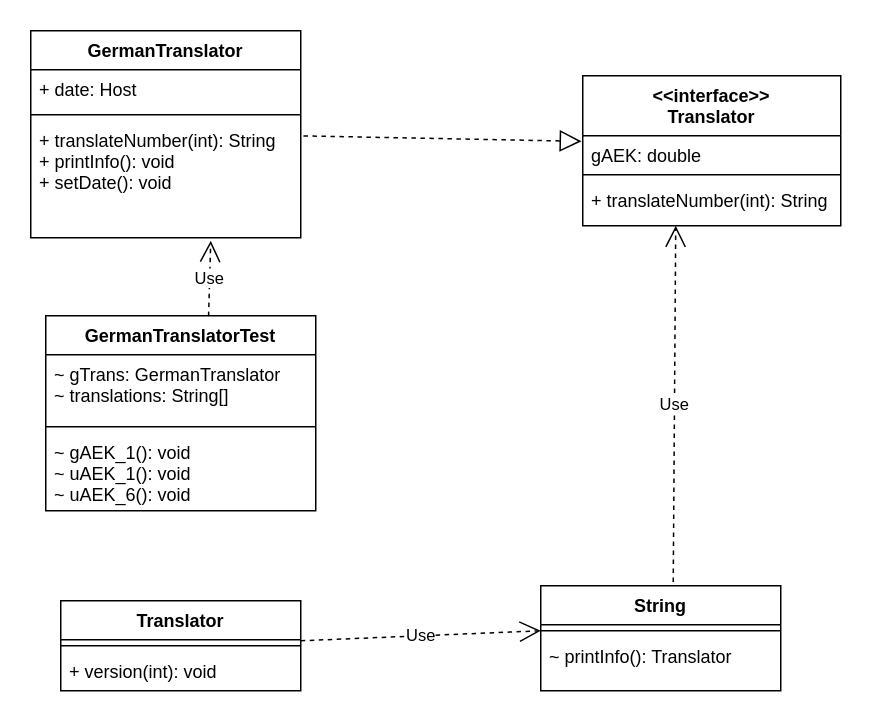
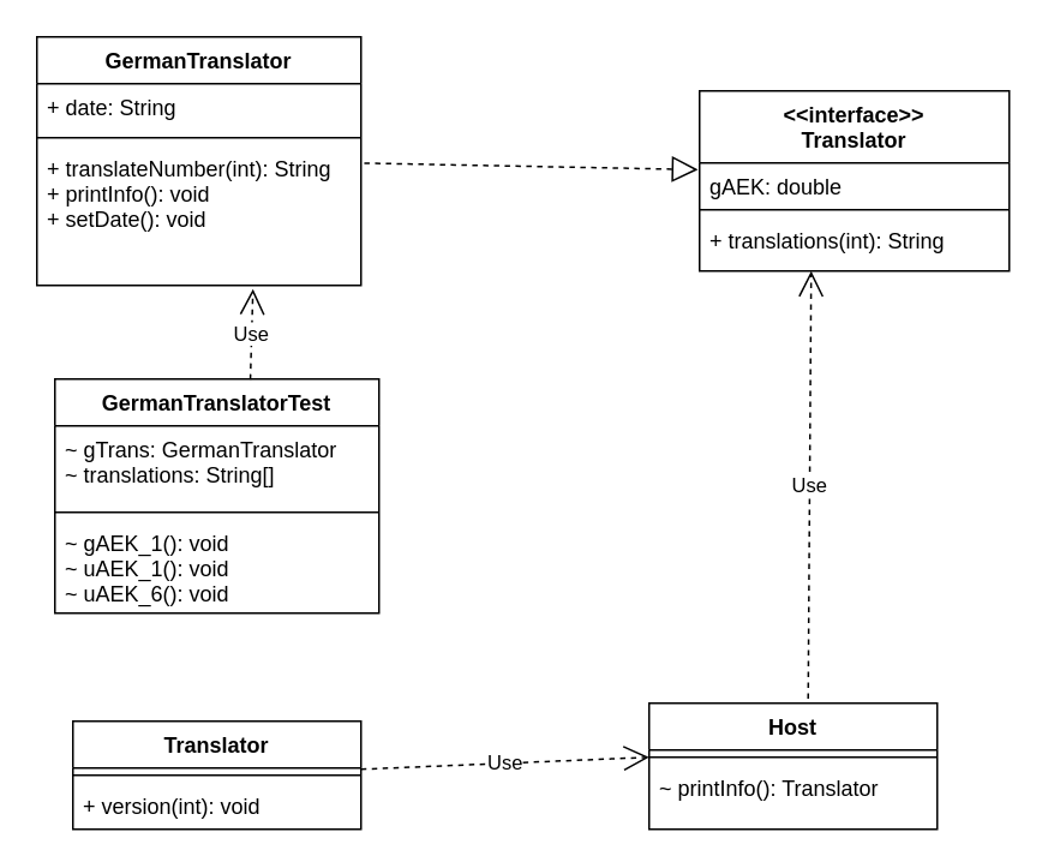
- <mxCell id="7" value="+ date: Host" style="text;align=left;verticalAlign=top;spacingLeft=4;spacingRight=4;overflow=hidden;rotatable=0;points=[[0,0.5],[1,0.5]];portConstraint=eastwest;rounded=0;shadow=0;html=0;" vertex="1" parent="6"><mxGeometry y="26" width="180" height="26" as="geometry" /></mxCell>
+ <mxCell id="7" value="+ date: String" style="text;align=left;verticalAlign=top;spacingLeft=4;spacingRight=4;overflow=hidden;rotatable=0;points=[[0,0.5],[1,0.5]];portConstraint=eastwest;rounded=0;shadow=0;html=0;" vertex="1" parent="6"><mxGeometry y="26" width="180" height="26" as="geometry" /></mxCell>
- <mxCell id="5" value="+ translateNumber(int): String" style="text;align=left;verticalAlign=top;spacingLeft=4;spacingRight=4;overflow=hidden;rotatable=0;points=[[0,0.5],[1,0.5]];portConstraint=eastwest;" vertex="1" parent="2"><mxGeometry y="70" width="172" height="26" as="geometry" /></mxCell>
+ <mxCell id="5" value="+ translations(int): String" style="text;align=left;verticalAlign=top;spacingLeft=4;spacingRight=4;overflow=hidden;rotatable=0;points=[[0,0.5],[1,0.5]];portConstraint=eastwest;" vertex="1" parent="2"><mxGeometry y="70" width="172" height="26" as="geometry" /></mxCell>
- <mxCell id="10" value="String" style="swimlane;fontStyle=1;align=center;verticalAlign=top;childLayout=stackLayout;horizontal=1;startSize=26;horizontalStack=0;resizeParent=1;resizeLast=0;collapsible=1;marginBottom=0;rounded=0;shadow=0;strokeWidth=1;" vertex="1" parent="1"><mxGeometry x="360" y="390" width="160" height="70" as="geometry"><mxRectangle x="130" y="380" width="160" height="26" as="alternateBounds" /></mxGeometry></mxCell>
+ <mxCell id="10" value="Host" style="swimlane;fontStyle=1;align=center;verticalAlign=top;childLayout=stackLayout;horizontal=1;startSize=26;horizontalStack=0;resizeParent=1;resizeLast=0;collapsible=1;marginBottom=0;rounded=0;shadow=0;strokeWidth=1;" vertex="1" parent="1"><mxGeometry x="360" y="390" width="160" height="70" as="geometry"><mxRectangle x="130" y="380" width="160" height="26" as="alternateBounds" /></mxGeometry></mxCell>
